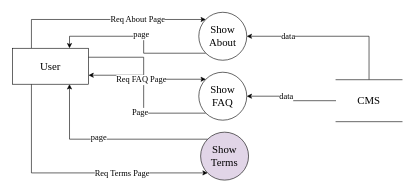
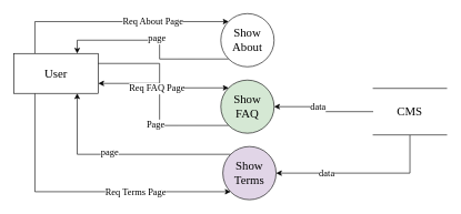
- <mxCell id="14" style="edgeStyle=orthogonalEdgeStyle;rounded=0;orthogonalLoop=1;jettySize=auto;html=1;exitX=0.5;exitY=0;exitDx=0;exitDy=0;entryX=1;entryY=0.5;entryDx=0;entryDy=0;fontSize=14;fontFamily=Times New Roman;" parent="1" source="18" target="23" edge="1"><mxGeometry relative="1" as="geometry" /></mxCell>
- <mxCell id="15" value="data" style="edgeLabel;html=1;align=center;verticalAlign=middle;resizable=0;points=[];fontSize=14;fontFamily=Times New Roman;" parent="14" connectable="0" vertex="1"><mxGeometry x="0.508" relative="1" as="geometry"><mxPoint as="offset" /></mxGeometry></mxCell>
- <mxCell id="11" value="&lt;p&gt;&lt;font style=&quot;font-size: 18px&quot;&gt;Show FAQ&lt;/font&gt;&lt;/p&gt;" style="ellipse;whiteSpace=wrap;html=1;aspect=fixed;shadow=0;sketch=0;rotation=0;fontFamily=Times New Roman;" parent="1" vertex="1"><mxGeometry x="331" y="120" width="80" height="80" as="geometry" /></mxCell>
+ <mxCell id="11" value="&lt;p&gt;&lt;font style=&quot;font-size: 18px&quot;&gt;Show FAQ&lt;/font&gt;&lt;/p&gt;" style="ellipse;whiteSpace=wrap;html=1;aspect=fixed;shadow=0;sketch=0;rotation=0;fontFamily=Times New Roman;fillColor=#d5e8d4;" parent="1" vertex="1"><mxGeometry x="331" y="120" width="80" height="80" as="geometry" /></mxCell>
+ <mxCell id="16" style="edgeStyle=orthogonalEdgeStyle;rounded=0;orthogonalLoop=1;jettySize=auto;html=1;exitX=0.5;exitY=1;exitDx=0;exitDy=0;entryX=1;entryY=0.5;entryDx=0;entryDy=0;fontSize=14;fontFamily=Times New Roman;" parent="1" source="18" target="26" edge="1"><mxGeometry relative="1" as="geometry" /></mxCell>
+ <mxCell id="17" value="data" style="edgeLabel;html=1;align=center;verticalAlign=middle;resizable=0;points=[];fontSize=14;fontFamily=Times New Roman;" parent="16" connectable="0" vertex="1"><mxGeometry x="0.415" relative="1" as="geometry"><mxPoint as="offset" /></mxGeometry></mxCell>
